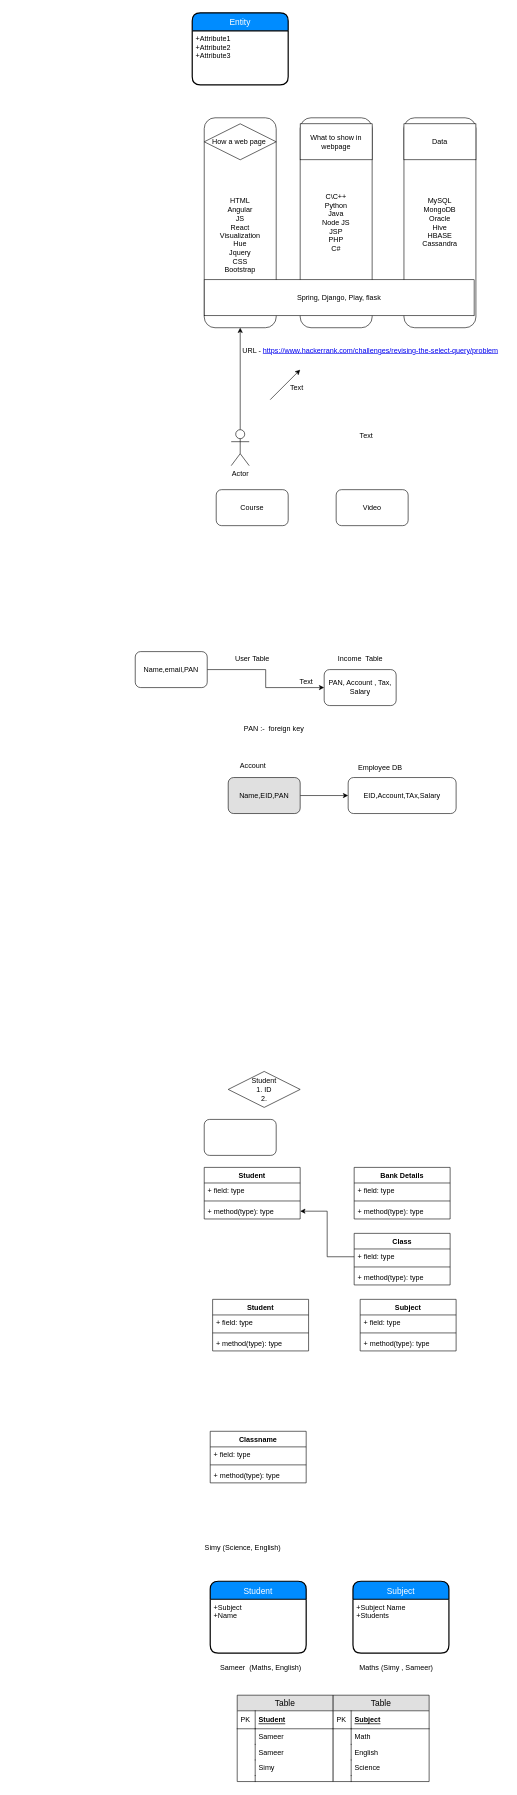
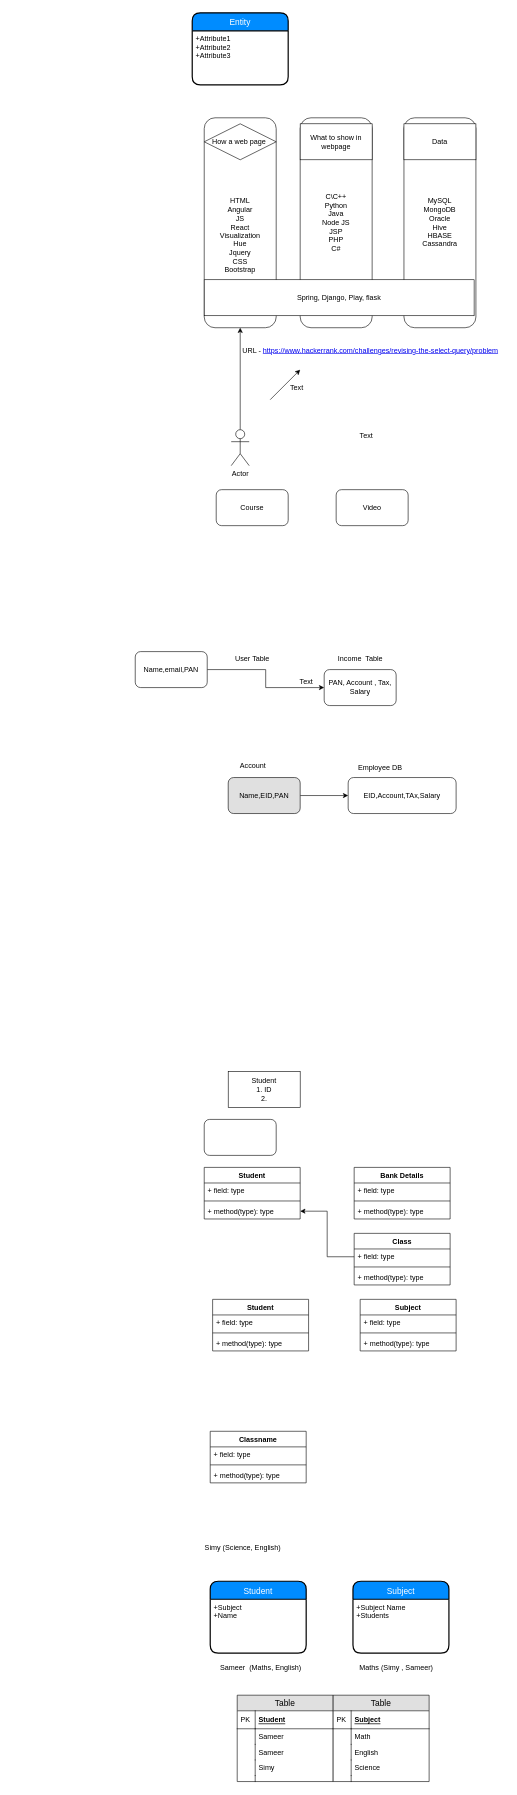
- <mxCell id="22" value="PAN :-&amp;nbsp; foreign key" style="text;html=1;align=center;verticalAlign=middle;resizable=0;points=[];autosize=1;" vertex="1" parent="1"><mxGeometry x="396" y="1204" width="120" height="20" as="geometry" /></mxCell>
- <mxCell id="26" value="Student&lt;br&gt;1. ID&lt;br&gt;2." style="rhombus;whiteSpace=wrap;html=1;" vertex="1" parent="1"><mxGeometry x="380" y="1785" width="120" height="60" as="geometry" /></mxCell>
+ <mxCell id="26" value="Student&lt;br&gt;1. ID&lt;br&gt;2." style="rounded=0;whiteSpace=wrap;html=1;" vertex="1" parent="1"><mxGeometry x="380" y="1785" width="120" height="60" as="geometry" /></mxCell>
